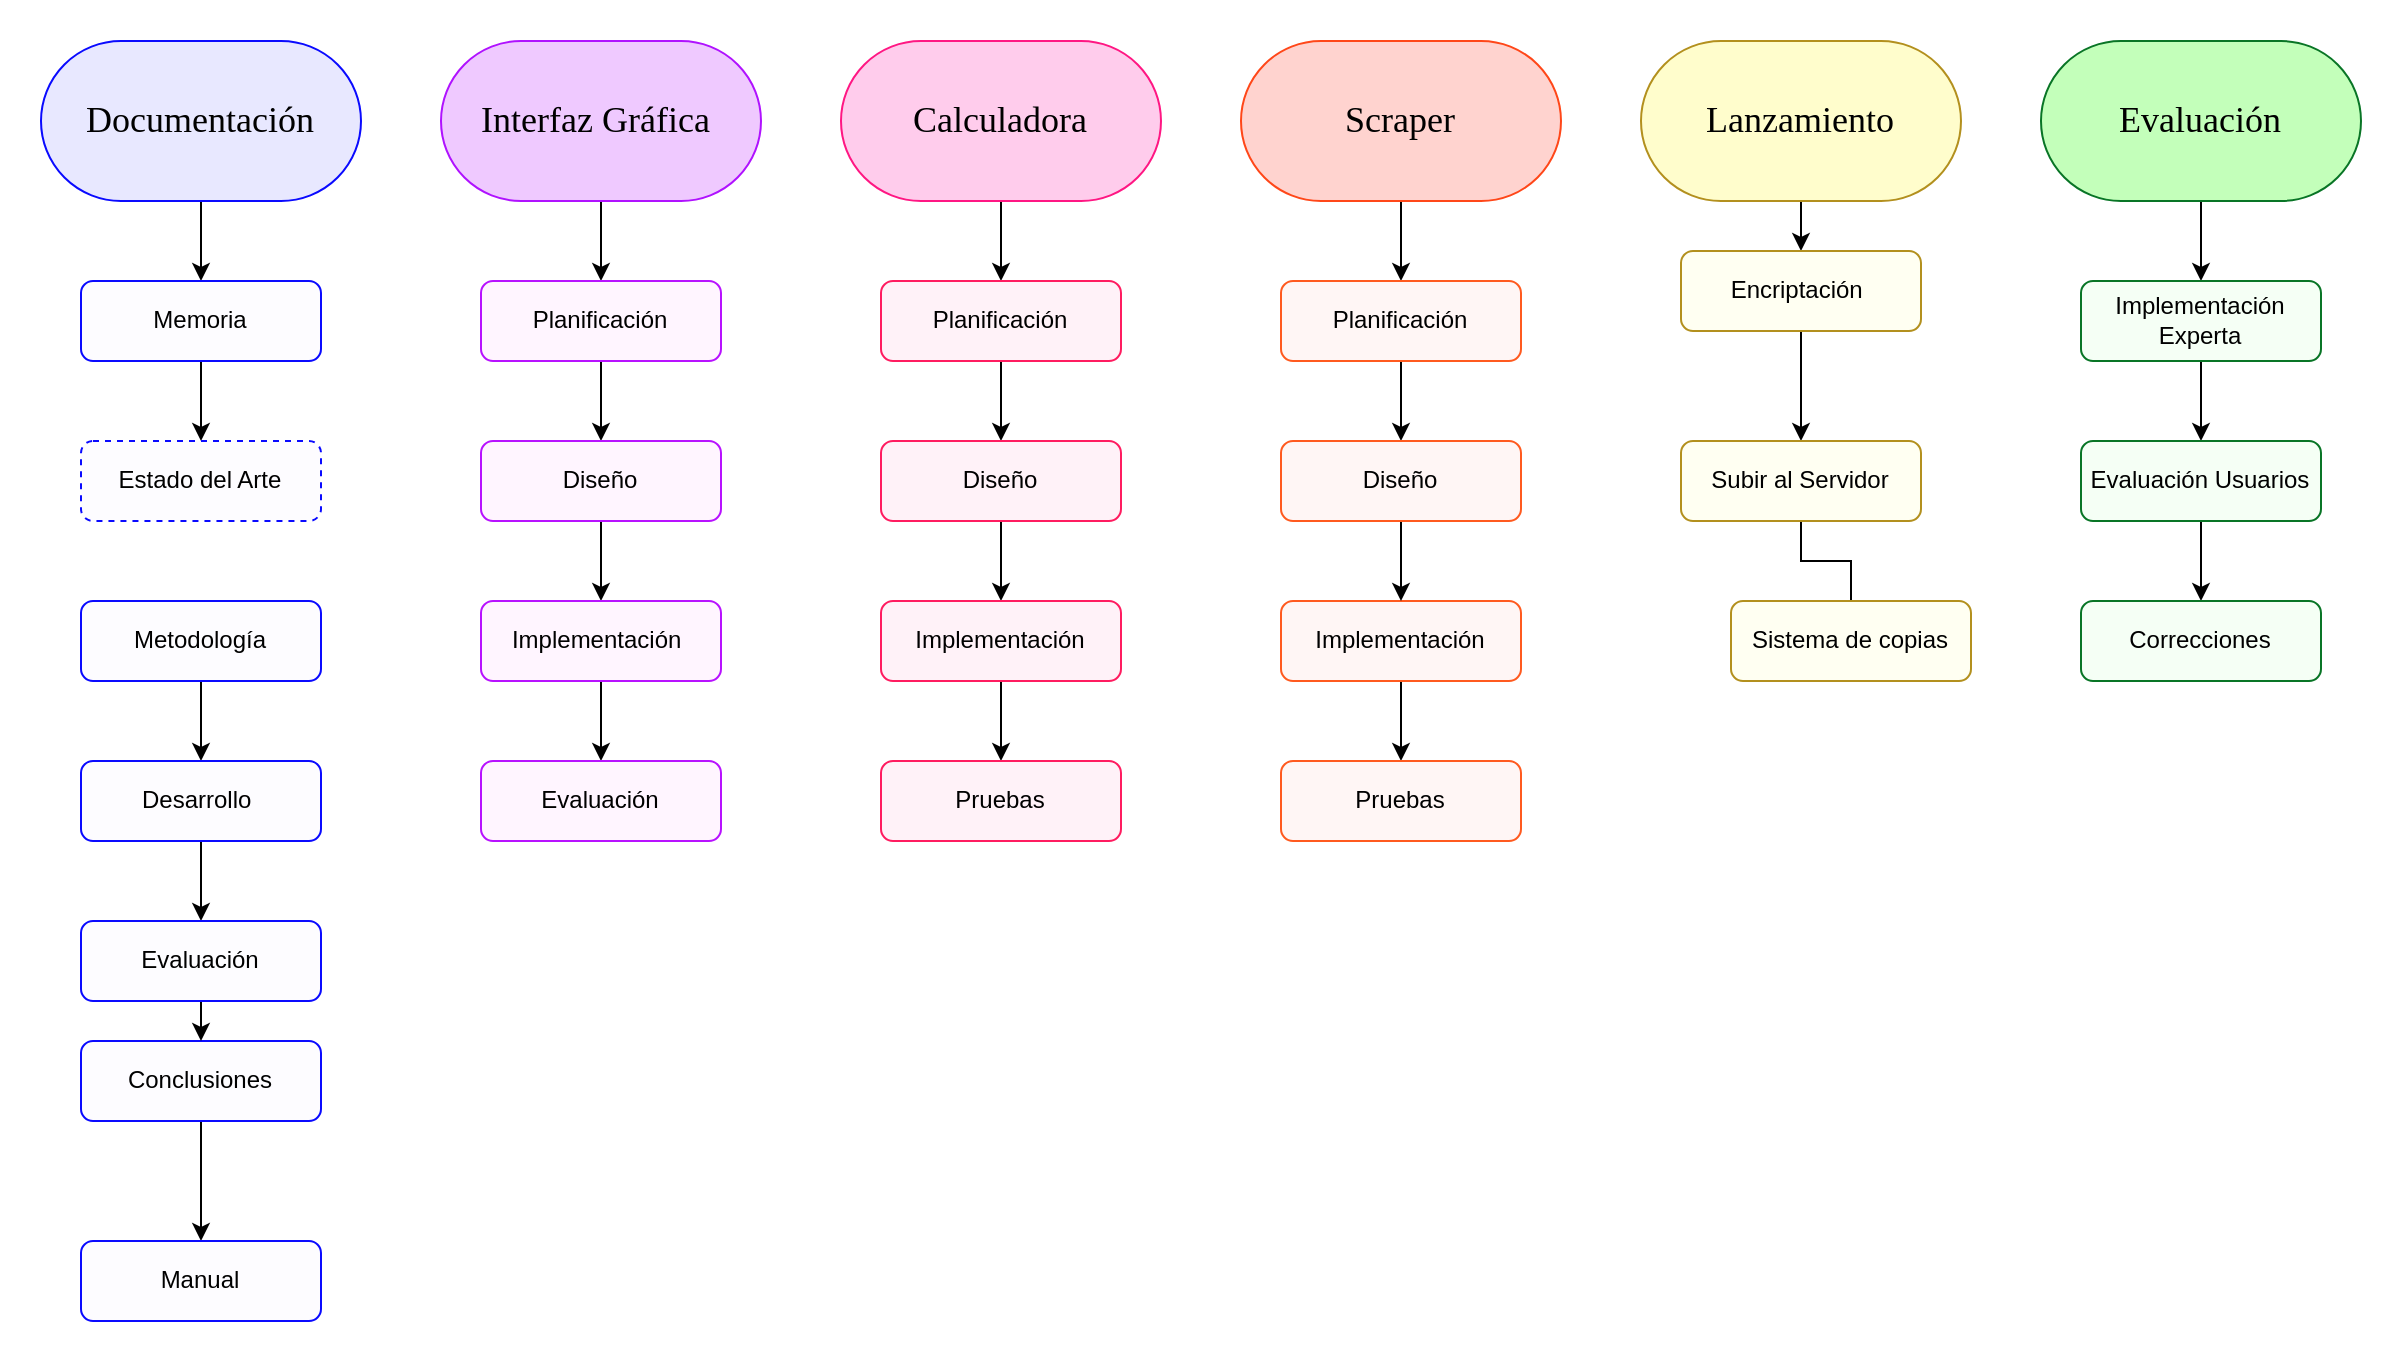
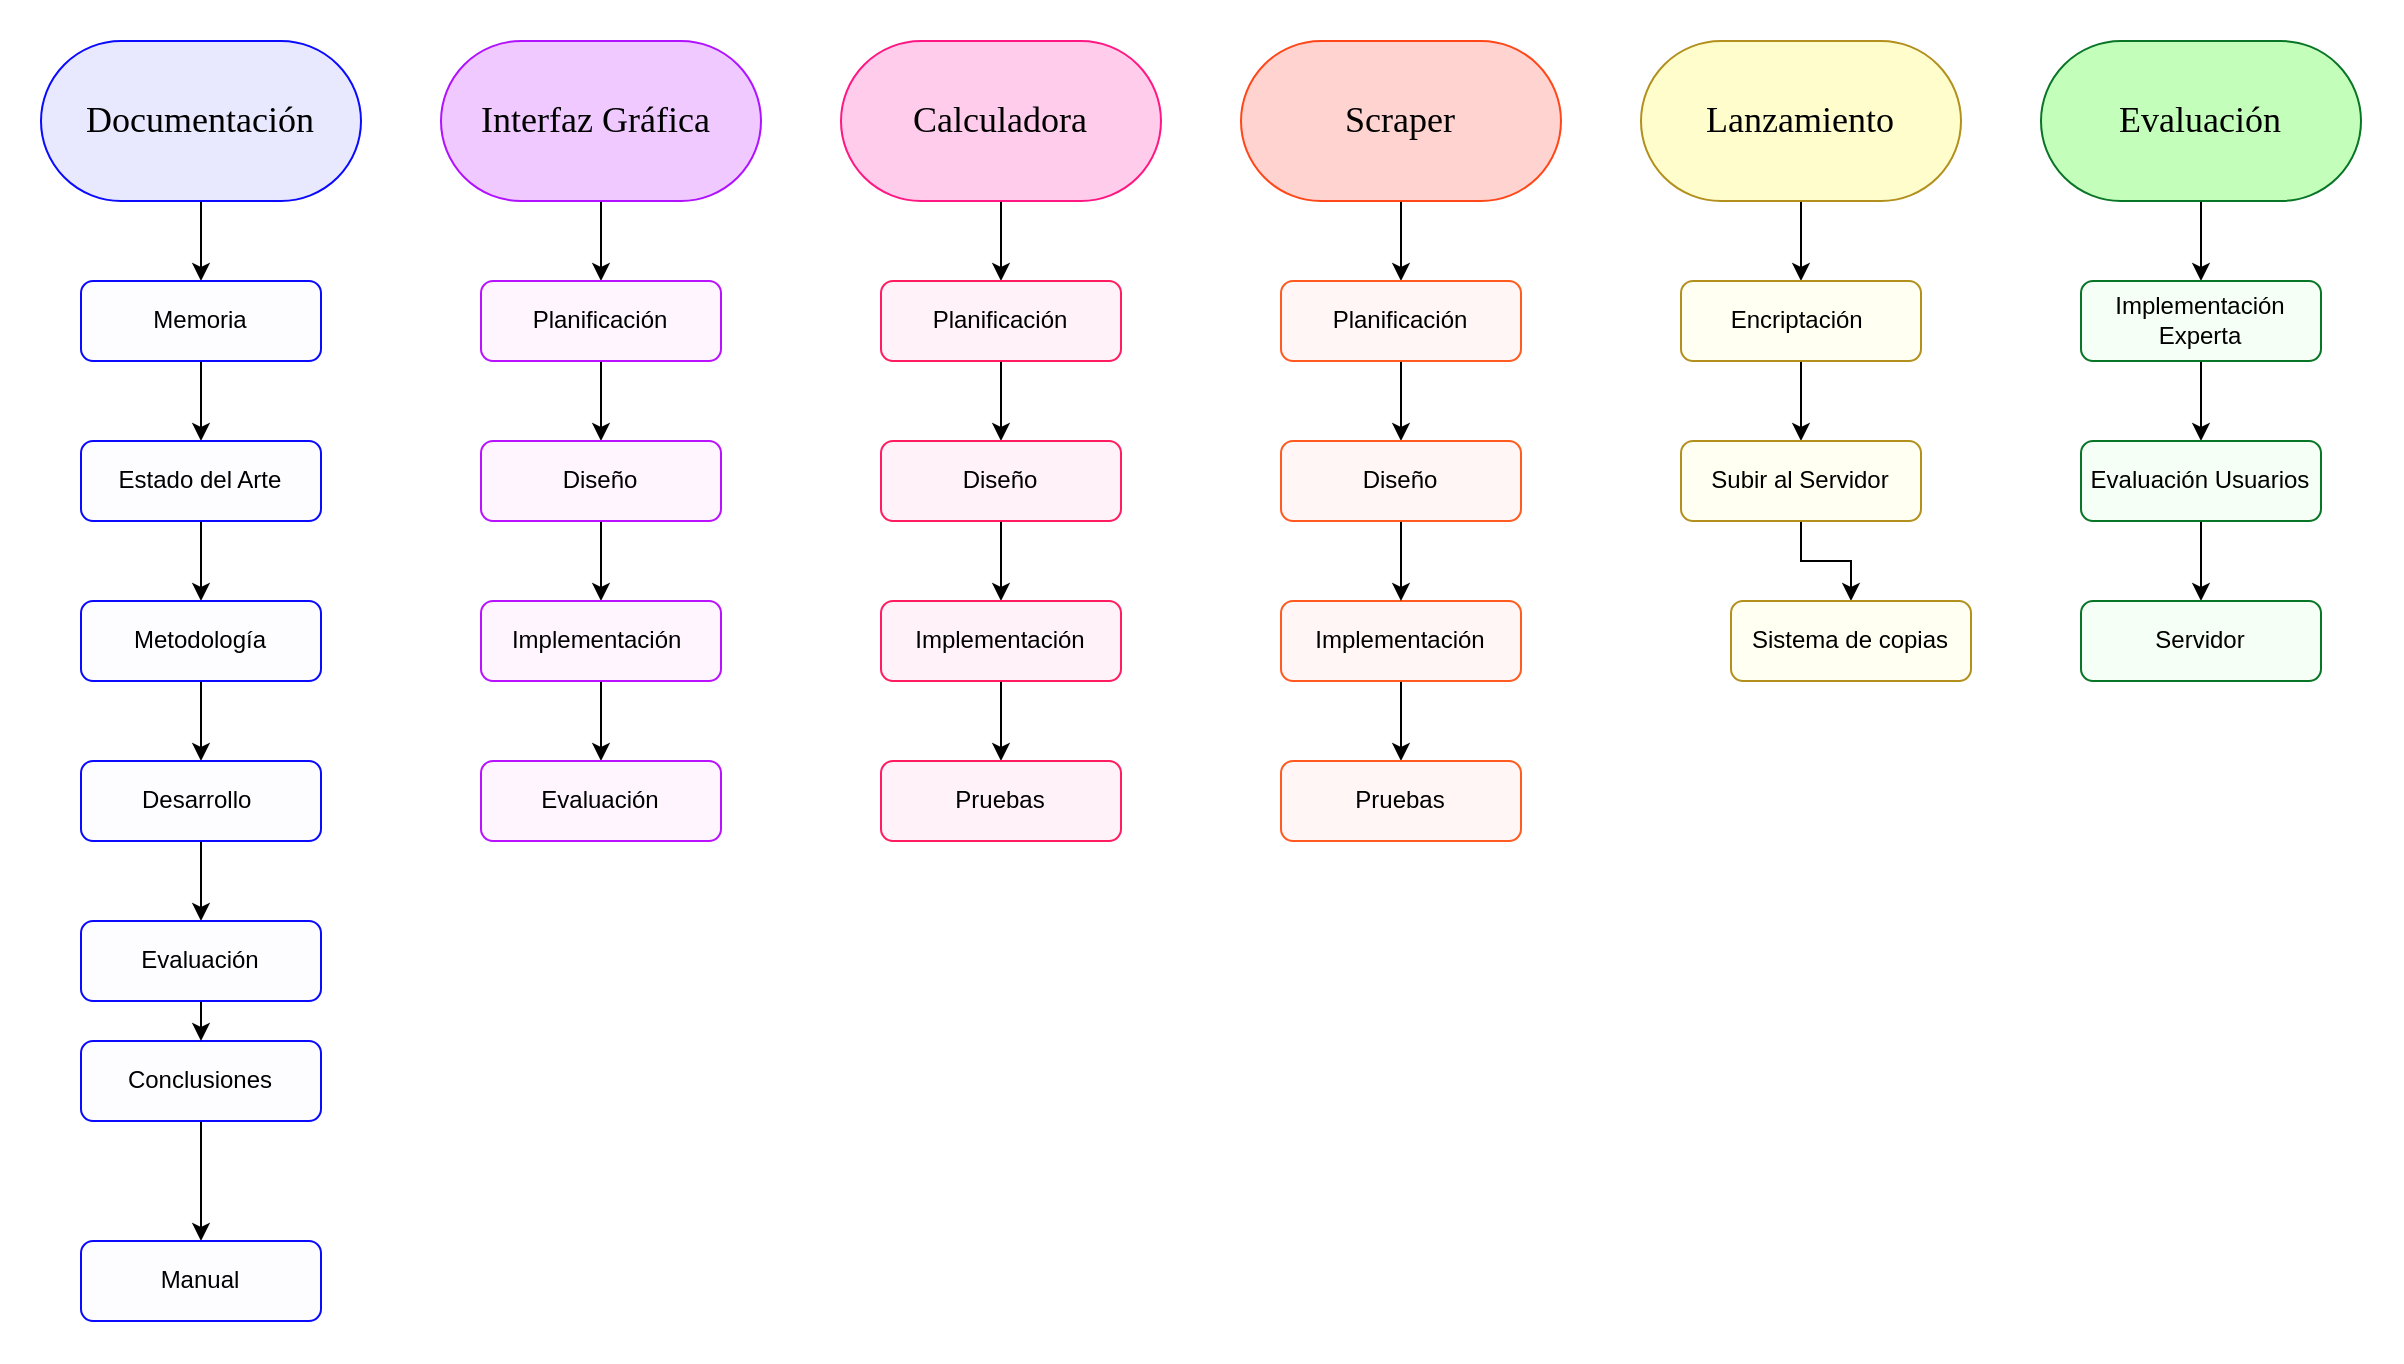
- <mxCell id="44" value="Encriptación&amp;nbsp;" style="rounded=1;whiteSpace=wrap;html=1;fillColor=#FFFFF2;strokeColor=#B3901E;" parent="1" vertex="1"><mxGeometry x="840" y="125" width="120" height="40" as="geometry" /></mxCell>
+ <mxCell id="44" value="Encriptación&amp;nbsp;" style="rounded=1;whiteSpace=wrap;html=1;fillColor=#FFFFF2;strokeColor=#B3901E;" parent="1" vertex="1"><mxGeometry x="840" y="140" width="120" height="40" as="geometry" /></mxCell>
- <mxCell id="7" value="Estado del Arte" style="rounded=1;whiteSpace=wrap;html=1;strokeColor=#0A0AFF;fillColor=#FDFCFF;dashed=1;" parent="1" vertex="1"><mxGeometry x="40" y="220" width="120" height="40" as="geometry" /></mxCell>
+ <mxCell id="7" value="Estado del Arte" style="rounded=1;whiteSpace=wrap;html=1;strokeColor=#0A0AFF;fillColor=#FDFCFF;" parent="1" vertex="1"><mxGeometry x="40" y="220" width="120" height="40" as="geometry" /></mxCell>
+ <mxCell id="6" value="" style="edgeStyle=orthogonalEdgeStyle;rounded=0;orthogonalLoop=1;jettySize=auto;html=1;" parent="1" source="7" target="9" edge="1"><mxGeometry relative="1" as="geometry" /></mxCell>
- <mxCell id="45" style="edgeStyle=orthogonalEdgeStyle;rounded=0;orthogonalLoop=1;jettySize=auto;html=1;exitX=0.5;exitY=1;exitDx=0;exitDy=0;entryX=0.5;entryY=0;entryDx=0;entryDy=0;endArrow=none;" parent="1" source="46" target="55" edge="1"><mxGeometry relative="1" as="geometry" /></mxCell>
+ <mxCell id="45" style="edgeStyle=orthogonalEdgeStyle;rounded=0;orthogonalLoop=1;jettySize=auto;html=1;exitX=0.5;exitY=1;exitDx=0;exitDy=0;entryX=0.5;entryY=0;entryDx=0;entryDy=0;" parent="1" source="46" target="55" edge="1"><mxGeometry relative="1" as="geometry" /></mxCell>
- <mxCell id="56" value="&lt;font style=&quot;vertical-align: inherit&quot;&gt;&lt;font style=&quot;vertical-align: inherit&quot;&gt;&lt;font style=&quot;vertical-align: inherit&quot;&gt;&lt;font style=&quot;vertical-align: inherit&quot;&gt;Correcciones&lt;/font&gt;&lt;/font&gt;&lt;/font&gt;&lt;/font&gt;" style="rounded=1;whiteSpace=wrap;html=1;strokeColor=#097526;fillColor=#F5FFF5;" parent="1" vertex="1"><mxGeometry x="1040" y="300" width="120" height="40" as="geometry" /></mxCell>
+ <mxCell id="56" value="&lt;font style=&quot;vertical-align: inherit&quot;&gt;&lt;font style=&quot;vertical-align: inherit&quot;&gt;&lt;font style=&quot;vertical-align: inherit&quot;&gt;&lt;font style=&quot;vertical-align: inherit&quot;&gt;Servidor&lt;/font&gt;&lt;/font&gt;&lt;/font&gt;&lt;/font&gt;" style="rounded=1;whiteSpace=wrap;html=1;strokeColor=#097526;fillColor=#F5FFF5;" parent="1" vertex="1"><mxGeometry x="1040" y="300" width="120" height="40" as="geometry" /></mxCell>
